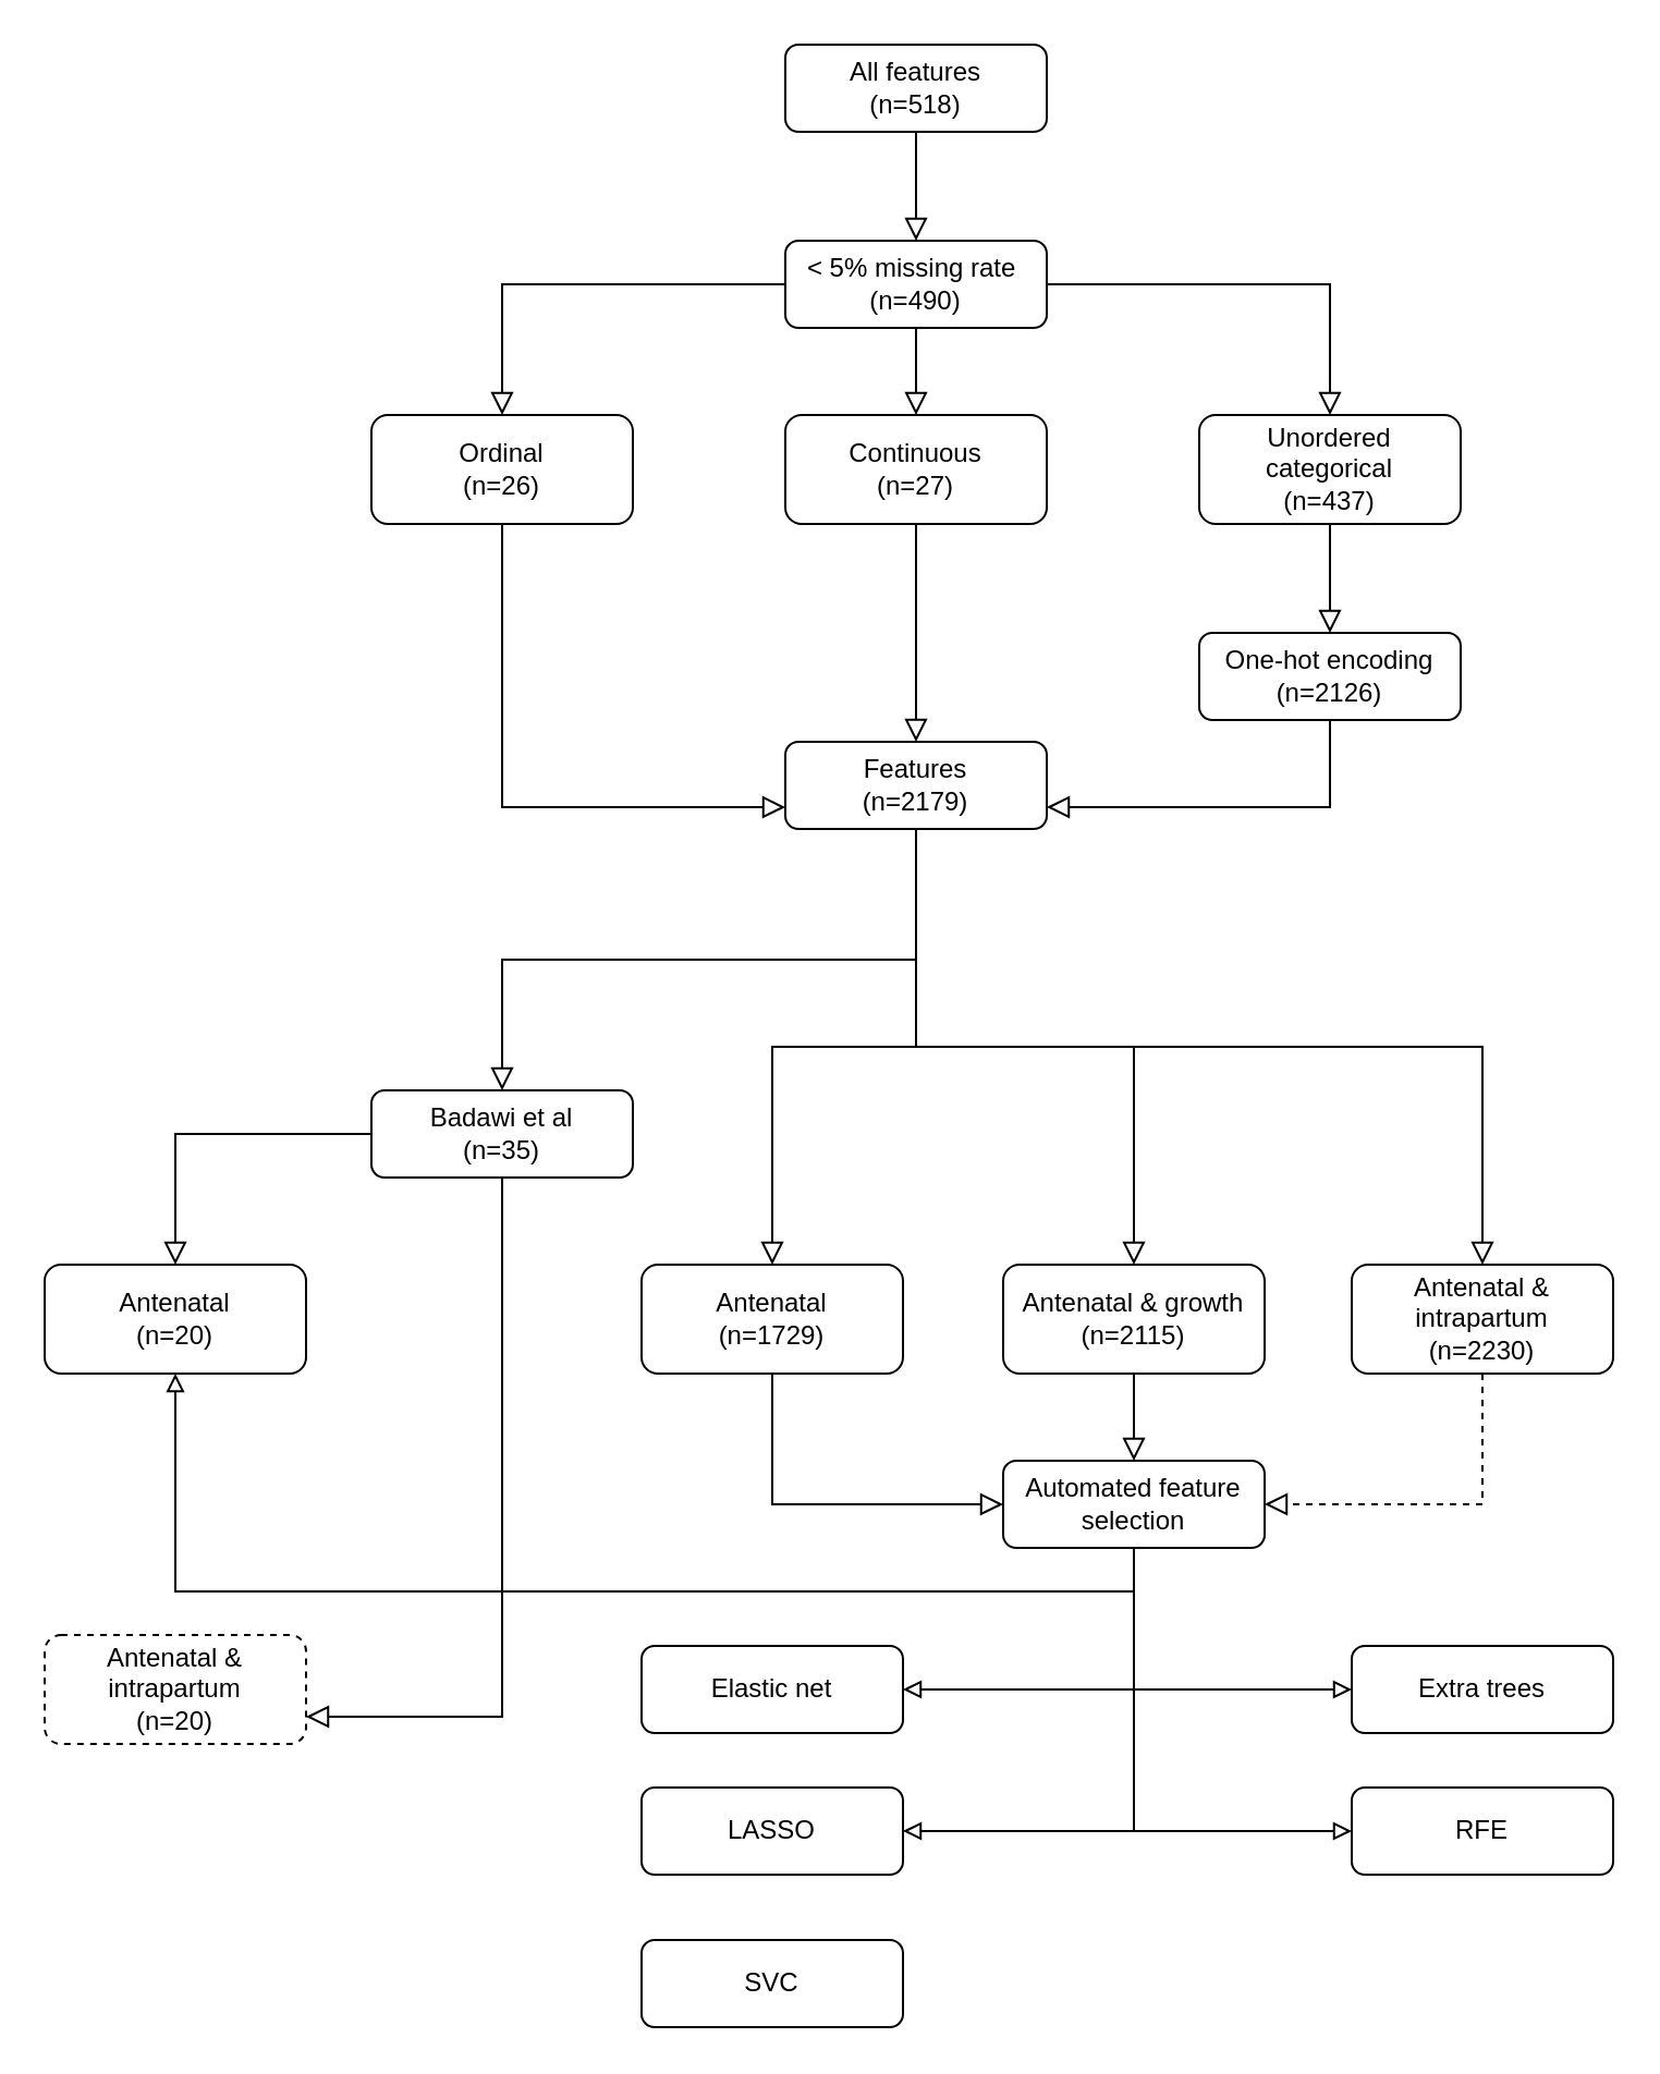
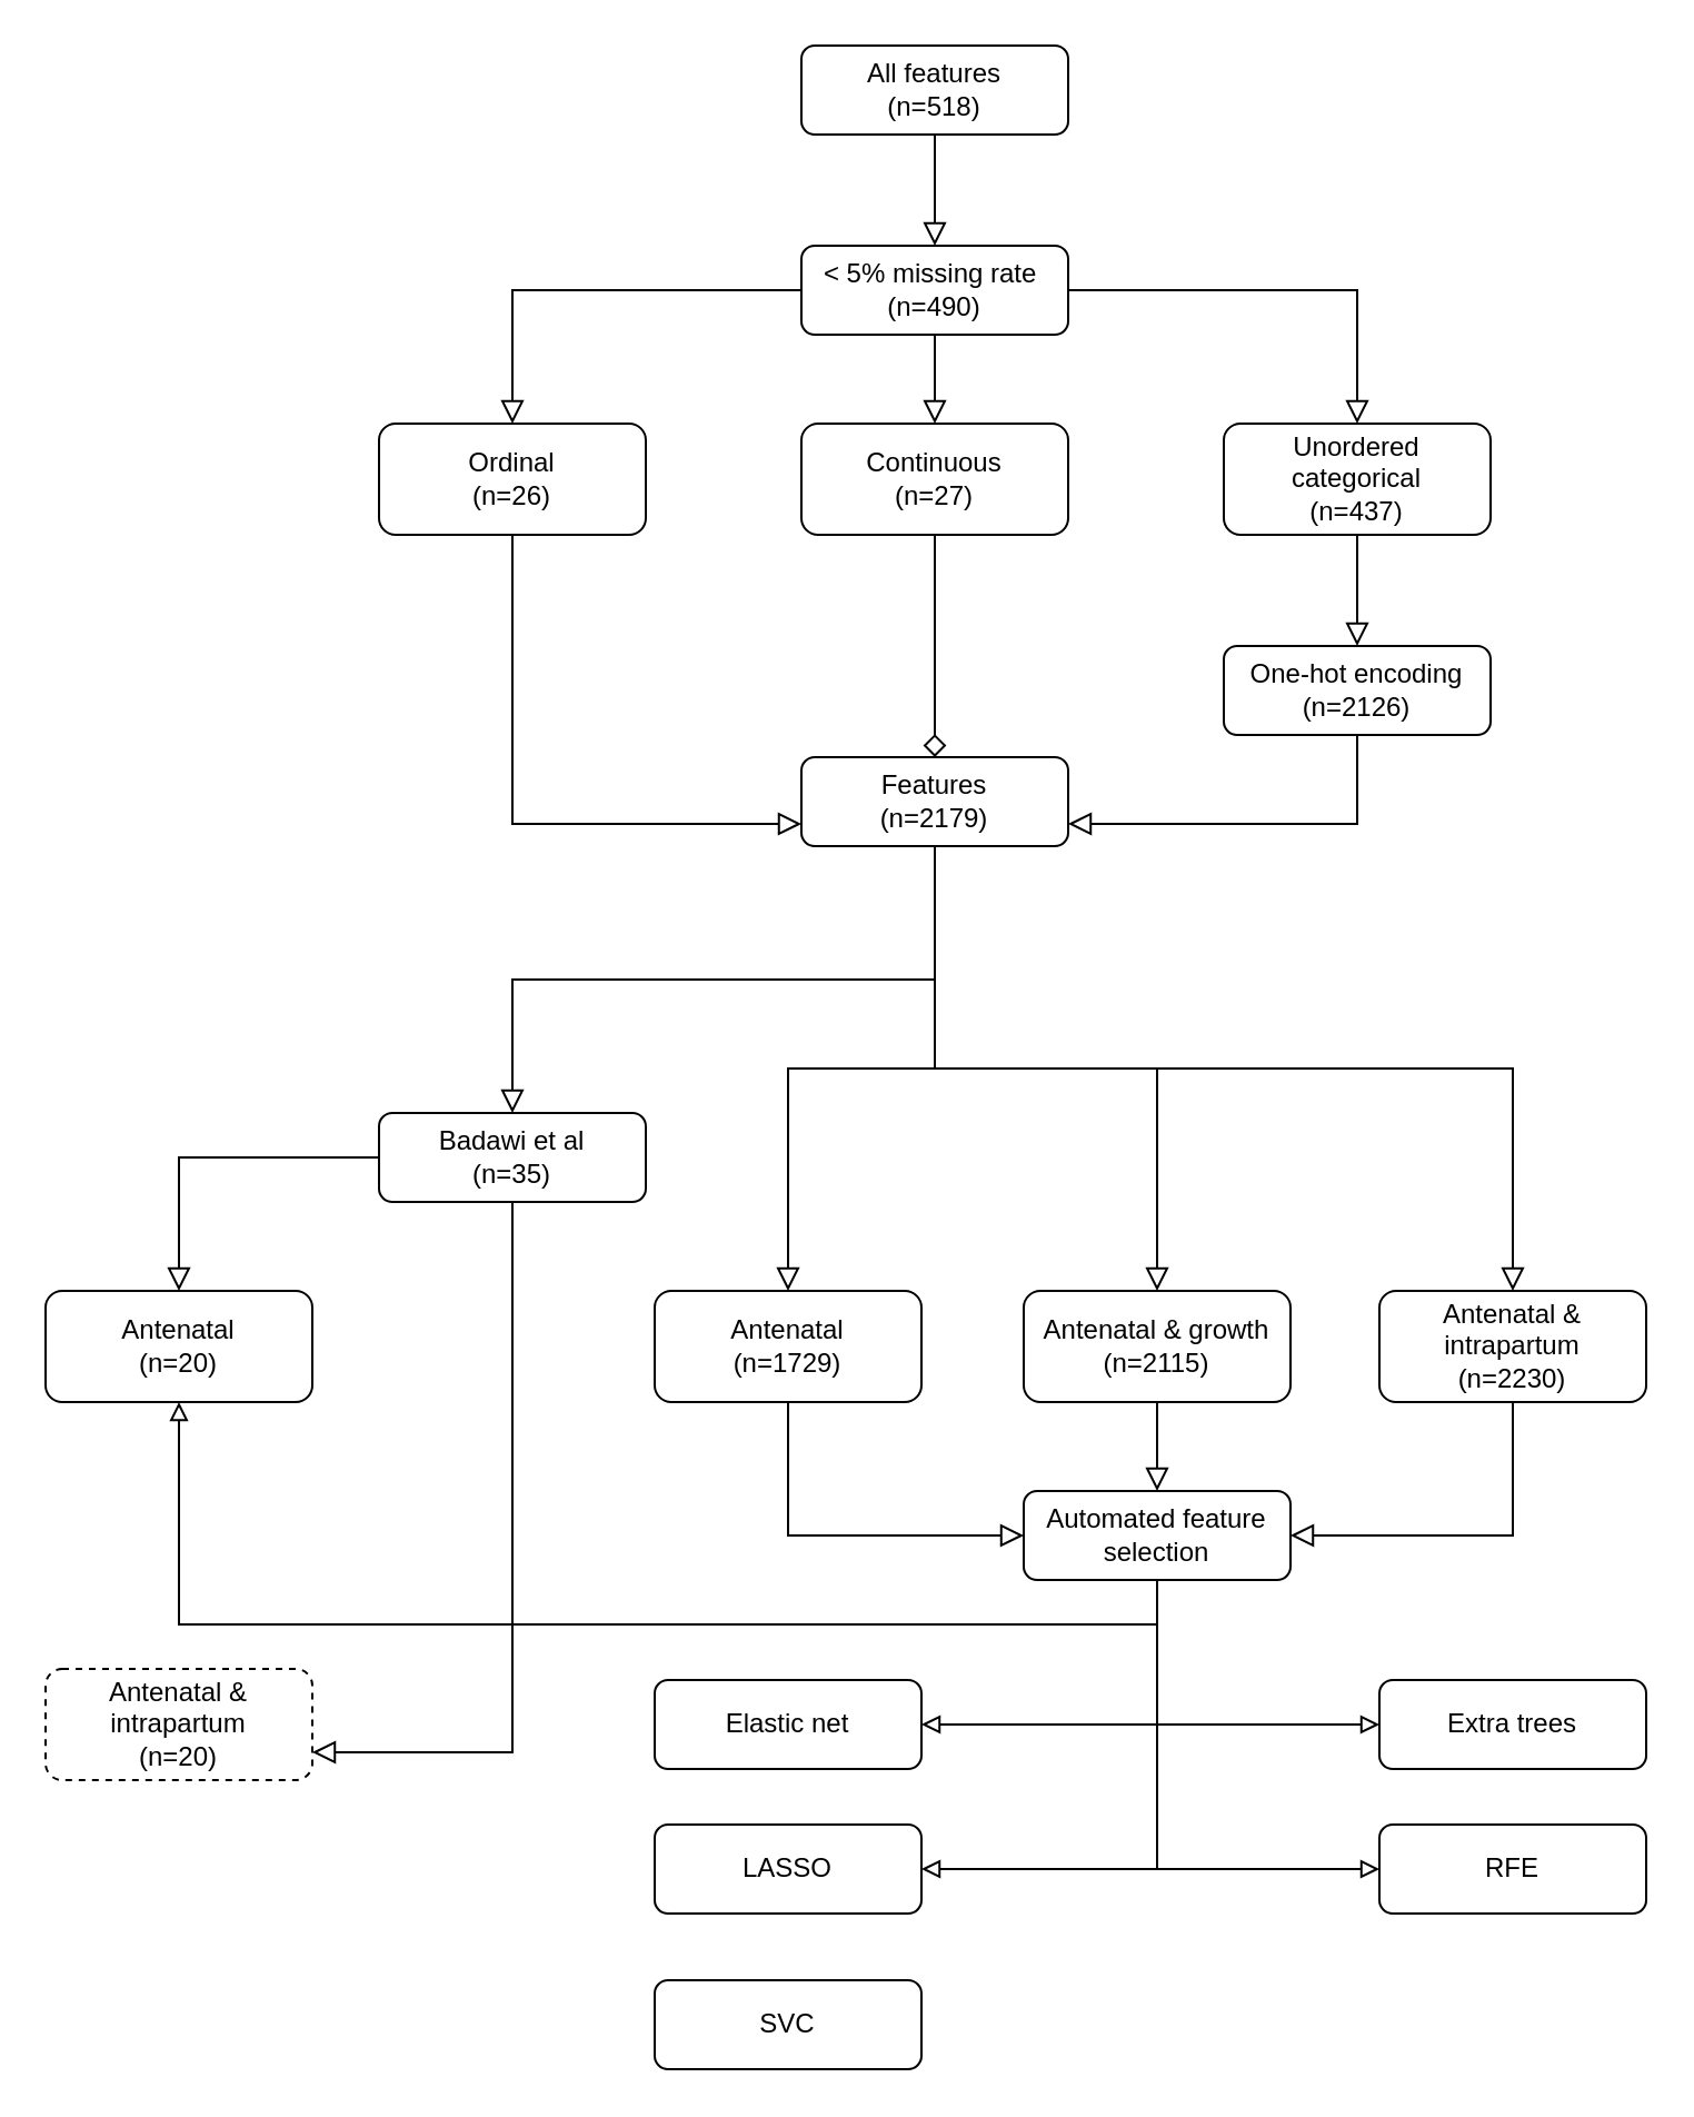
- <mxCell id="12" value="" style="edgeStyle=orthogonalEdgeStyle;rounded=0;orthogonalLoop=1;jettySize=auto;html=1;endArrow=block;endFill=0;endSize=8;" parent="1" source="13" target="20" edge="1"><mxGeometry relative="1" as="geometry" /></mxCell>
+ <mxCell id="12" value="" style="edgeStyle=orthogonalEdgeStyle;rounded=0;orthogonalLoop=1;jettySize=auto;html=1;endArrow=diamond;endFill=0;endSize=8;" parent="1" source="13" target="20" edge="1"><mxGeometry relative="1" as="geometry" /></mxCell>
- <mxCell id="30" style="edgeStyle=orthogonalEdgeStyle;rounded=0;orthogonalLoop=1;jettySize=auto;html=1;exitX=0.5;exitY=1;exitDx=0;exitDy=0;entryX=1;entryY=0.5;entryDx=0;entryDy=0;endArrow=block;endFill=0;endSize=8;dashed=1;" parent="1" source="31" target="37" edge="1"><mxGeometry relative="1" as="geometry" /></mxCell>
+ <mxCell id="30" style="edgeStyle=orthogonalEdgeStyle;rounded=0;orthogonalLoop=1;jettySize=auto;html=1;exitX=0.5;exitY=1;exitDx=0;exitDy=0;entryX=1;entryY=0.5;entryDx=0;entryDy=0;endArrow=block;endFill=0;endSize=8;" parent="1" source="31" target="37" edge="1"><mxGeometry relative="1" as="geometry" /></mxCell>
